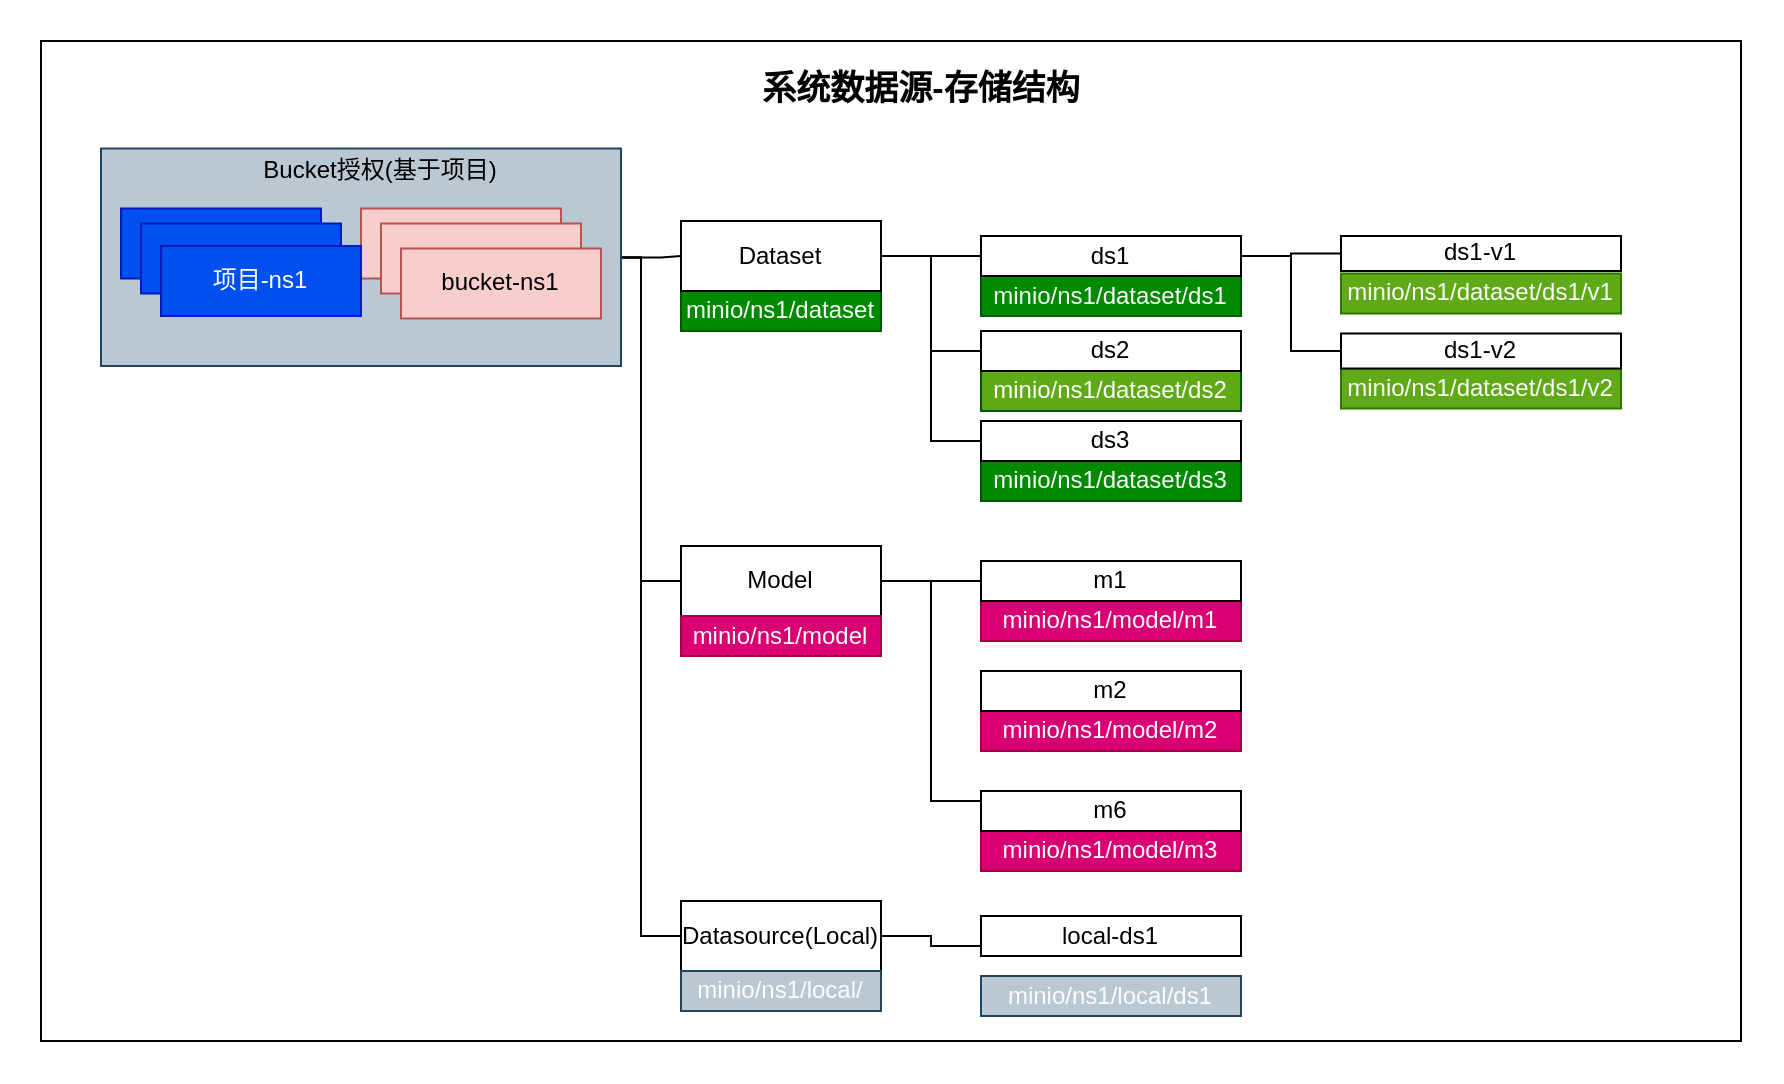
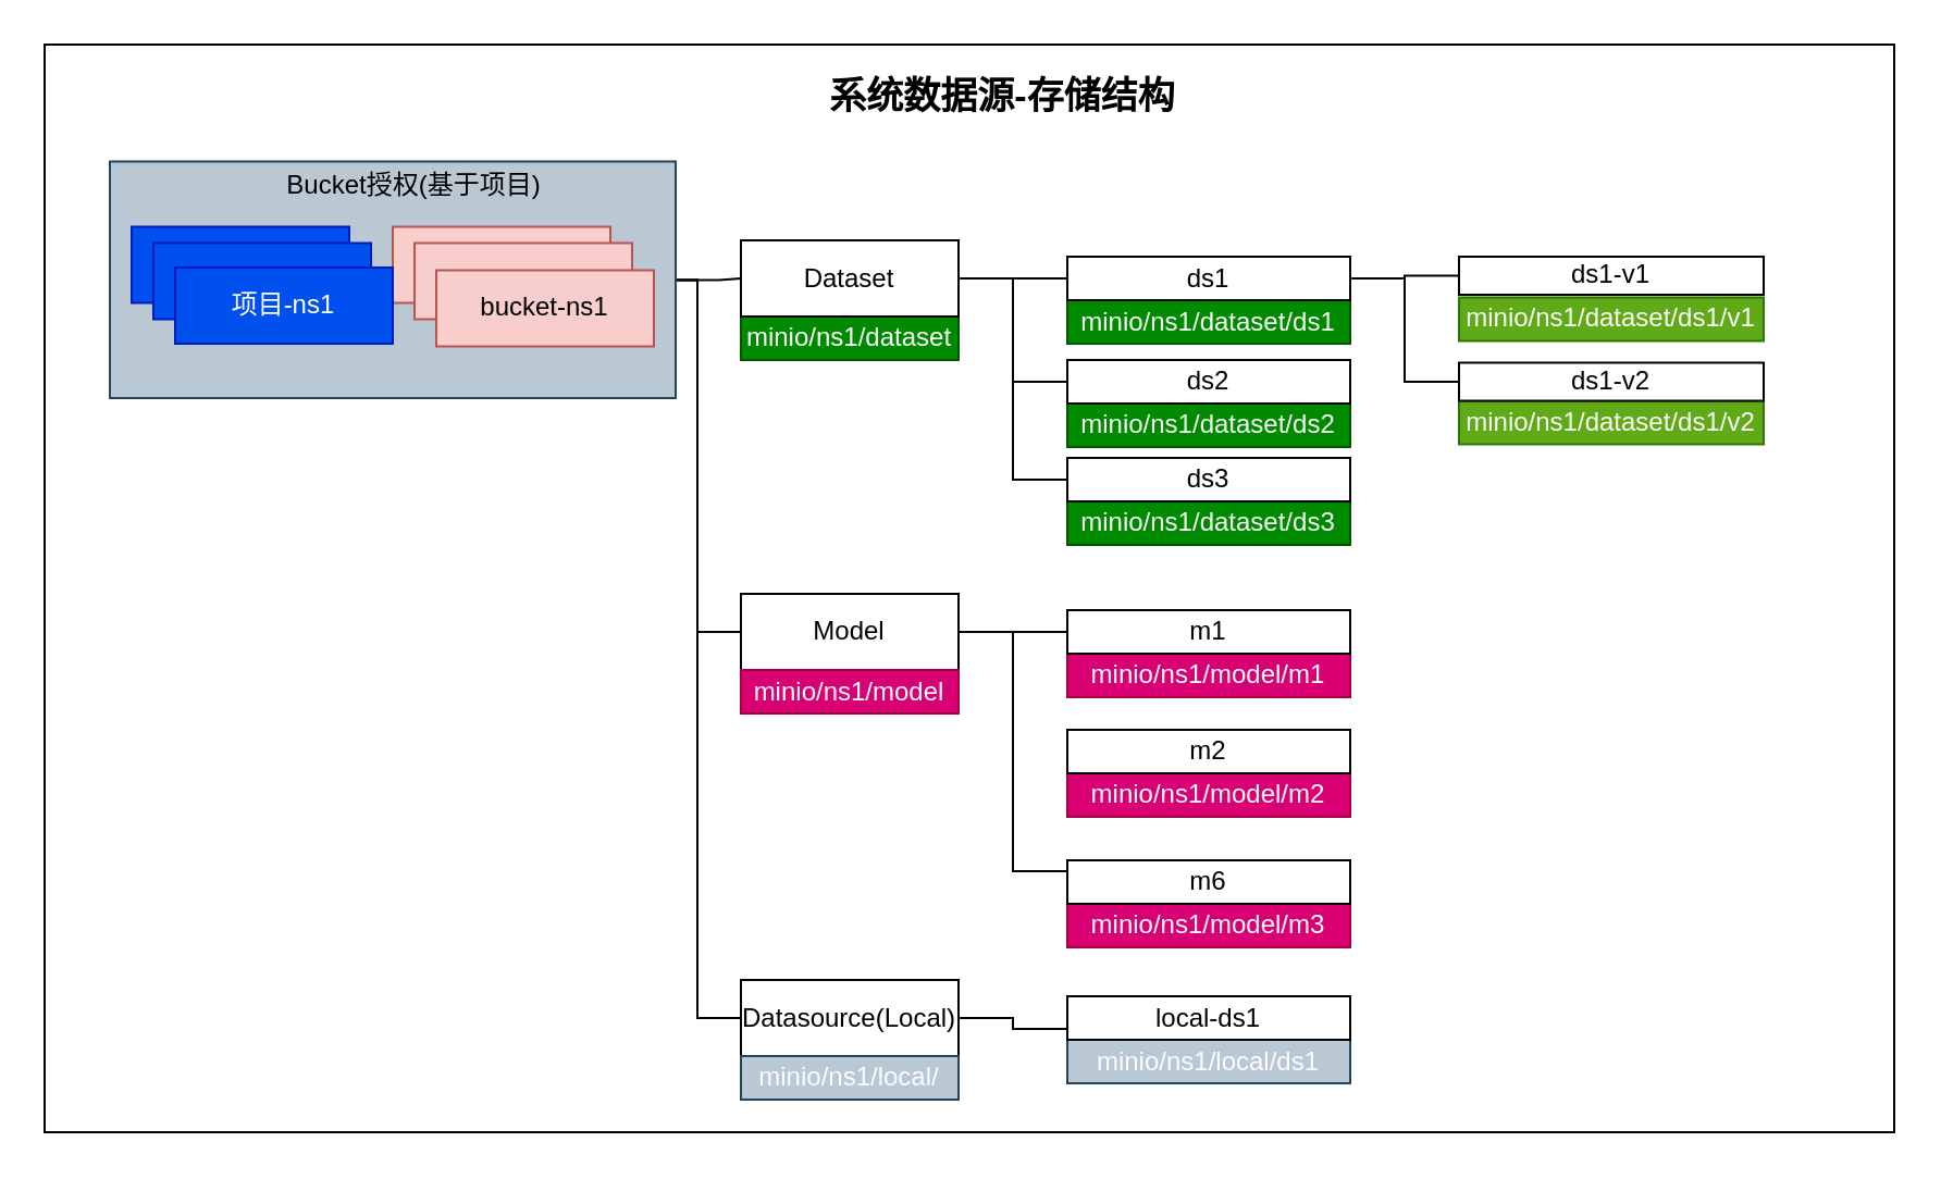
- <mxCell id="23" value="&lt;font color=&quot;#fdfcfc&quot;&gt;minio/ns1/dataset/ds2&lt;/font&gt;" style="rounded=0;whiteSpace=wrap;html=1;fillColor=#60a917;strokeColor=#005700;fontColor=#ffffff;" vertex="1" parent="1"><mxGeometry x="490" y="185" width="130" height="20" as="geometry" /></mxCell>
+ <mxCell id="23" value="&lt;font color=&quot;#fdfcfc&quot;&gt;minio/ns1/dataset/ds2&lt;/font&gt;" style="rounded=0;whiteSpace=wrap;html=1;fillColor=#008a00;strokeColor=#005700;fontColor=#ffffff;" vertex="1" parent="1"><mxGeometry x="490" y="185" width="130" height="20" as="geometry" /></mxCell>
- <mxCell id="45" value="&lt;font color=&quot;#fdfcfc&quot;&gt;minio/ns1/local/ds1&lt;/font&gt;" style="rounded=0;whiteSpace=wrap;html=1;fillColor=#bac8d3;strokeColor=#23445d;" vertex="1" parent="1"><mxGeometry x="490" y="487.5" width="130" height="20" as="geometry" /></mxCell>
+ <mxCell id="45" value="&lt;font color=&quot;#fdfcfc&quot;&gt;minio/ns1/local/ds1&lt;/font&gt;" style="rounded=0;whiteSpace=wrap;html=1;fillColor=#bac8d3;strokeColor=#23445d;" vertex="1" parent="1"><mxGeometry x="490" y="477.5" width="130" height="20" as="geometry" /></mxCell>
